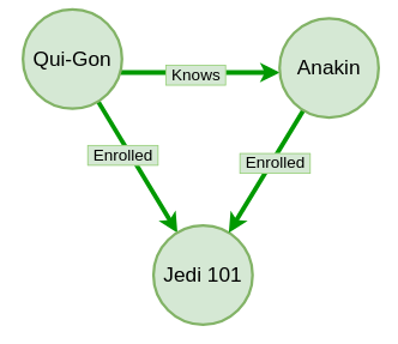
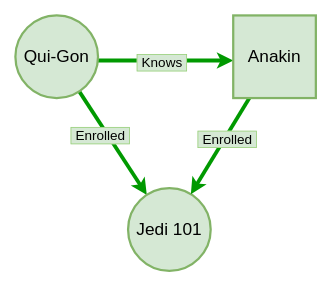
- <mxCell id="6" value="Qui-Gon" style="ellipse;whiteSpace=wrap;html=1;aspect=fixed;strokeWidth=3;fontSize=23;fillColor=#d5e8d4;strokeColor=#82b366;" vertex="1" parent="1"><mxGeometry x="25" y="10" width="110" height="110" as="geometry" /></mxCell>
+ <mxCell id="6" value="Qui-Gon" style="ellipse;whiteSpace=wrap;html=1;aspect=fixed;strokeWidth=3;fontSize=23;fillColor=#d5e8d4;strokeColor=#82b366;" vertex="1" parent="1"><mxGeometry x="20" y="20" width="110" height="110" as="geometry" /></mxCell>
- <mxCell id="10" value="Anakin" style="ellipse;whiteSpace=wrap;html=1;aspect=fixed;strokeWidth=3;fontSize=23;fillColor=#d5e8d4;strokeColor=#82b366;" vertex="1" parent="1"><mxGeometry x="310" y="20" width="110" height="110" as="geometry" /></mxCell>
+ <mxCell id="10" value="Anakin" style="whiteSpace=wrap;html=1;aspect=fixed;strokeWidth=3;fontSize=23;fillColor=#d5e8d4;strokeColor=#82b366;rounded=0;" vertex="1" parent="1"><mxGeometry x="310" y="20" width="110" height="110" as="geometry" /></mxCell>
